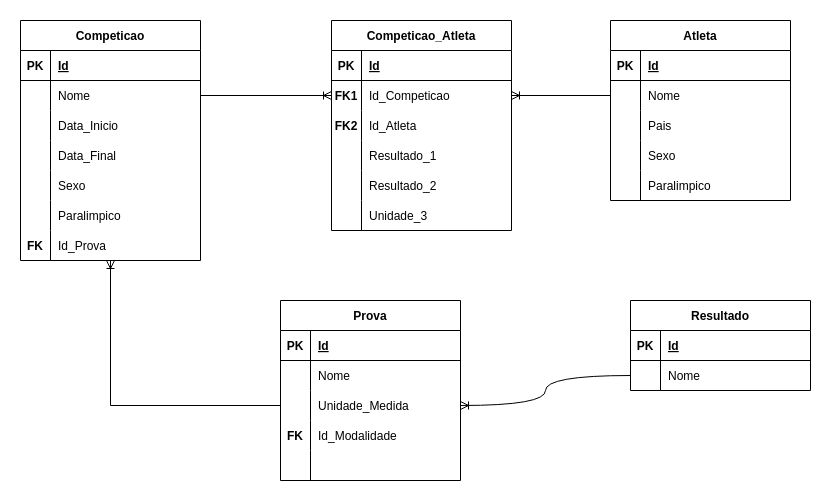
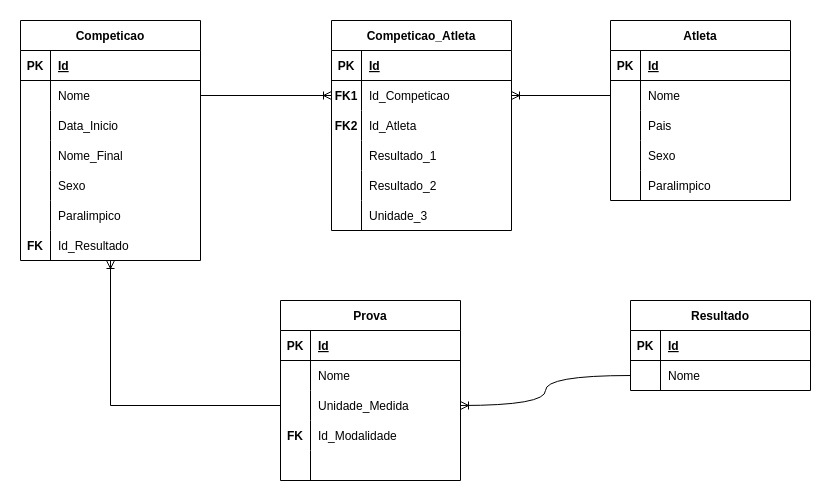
- <mxCell id="14" value="Data_Final" style="shape=partialRectangle;connectable=0;fillColor=none;top=0;left=0;bottom=0;right=0;align=left;spacingLeft=6;overflow=hidden;" parent="12" vertex="1"><mxGeometry x="30" width="150" height="30" as="geometry"><mxRectangle width="150" height="30" as="alternateBounds" /></mxGeometry></mxCell>
+ <mxCell id="14" value="Nome_Final" style="shape=partialRectangle;connectable=0;fillColor=none;top=0;left=0;bottom=0;right=0;align=left;spacingLeft=6;overflow=hidden;" parent="12" vertex="1"><mxGeometry x="30" width="150" height="30" as="geometry"><mxRectangle width="150" height="30" as="alternateBounds" /></mxGeometry></mxCell>
- <mxCell id="23" value="Id_Prova" style="shape=partialRectangle;connectable=0;fillColor=none;top=0;left=0;bottom=0;right=0;align=left;spacingLeft=6;overflow=hidden;" parent="21" vertex="1"><mxGeometry x="30" width="150" height="30" as="geometry"><mxRectangle width="150" height="30" as="alternateBounds" /></mxGeometry></mxCell>
+ <mxCell id="23" value="Id_Resultado" style="shape=partialRectangle;connectable=0;fillColor=none;top=0;left=0;bottom=0;right=0;align=left;spacingLeft=6;overflow=hidden;" parent="21" vertex="1"><mxGeometry x="30" width="150" height="30" as="geometry"><mxRectangle width="150" height="30" as="alternateBounds" /></mxGeometry></mxCell>
